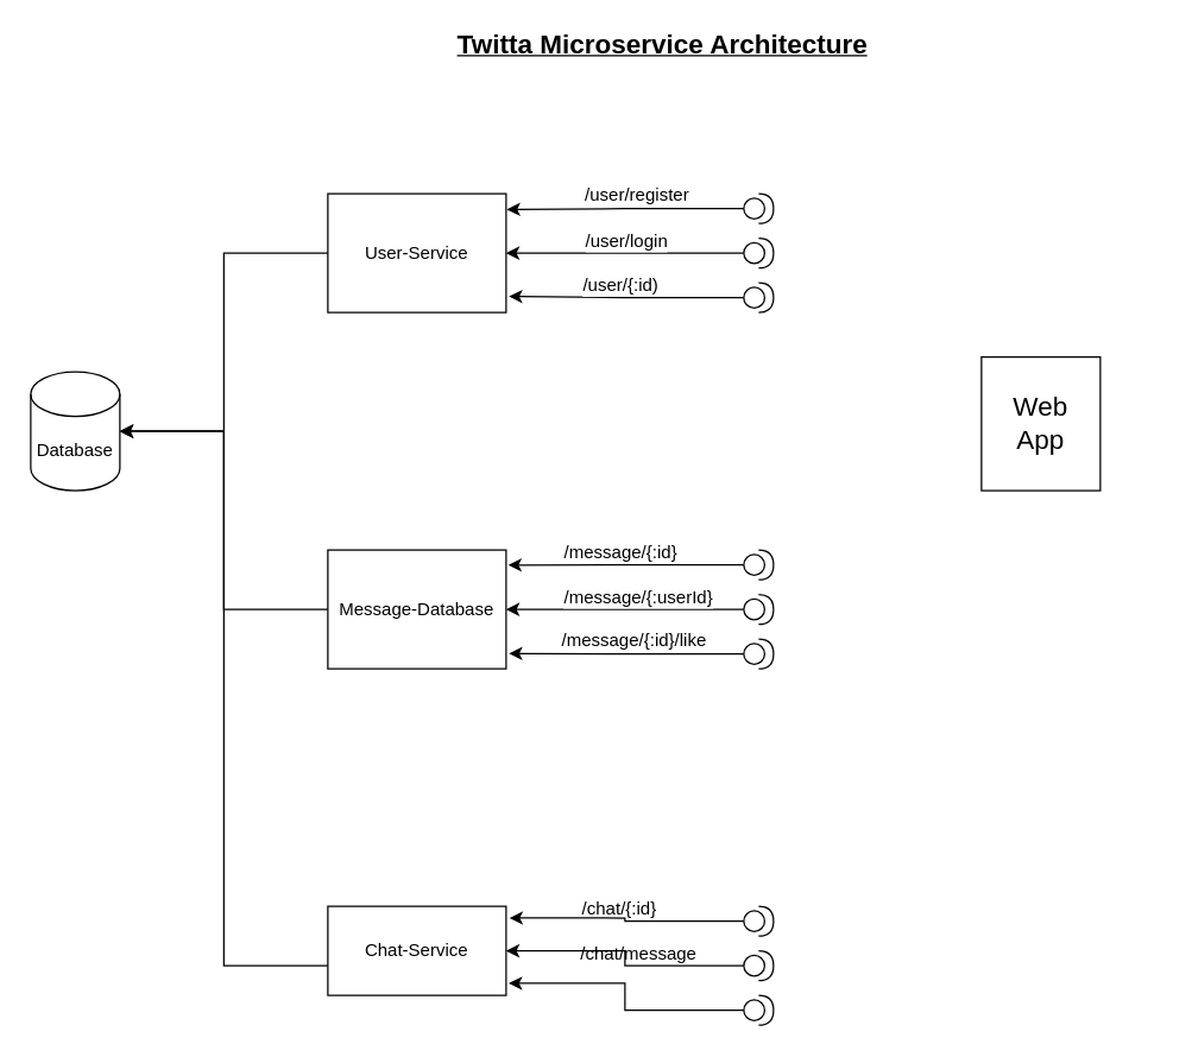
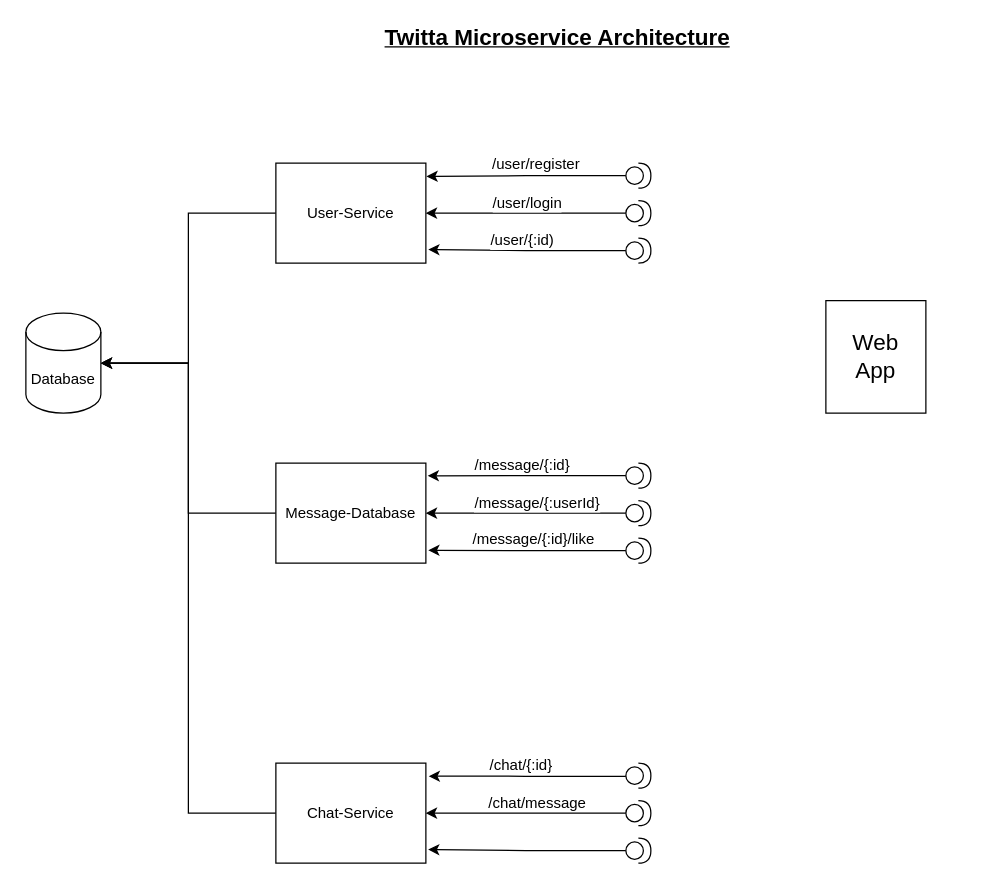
- <mxCell id="29" value="Chat-Service" style="rounded=0;whiteSpace=wrap;html=1;" vertex="1" parent="1"><mxGeometry x="220" y="610" width="120" height="60" as="geometry" /></mxCell>
+ <mxCell id="29" value="Chat-Service" style="rounded=0;whiteSpace=wrap;html=1;" vertex="1" parent="1"><mxGeometry x="220" y="610" width="120" height="80" as="geometry" /></mxCell>
